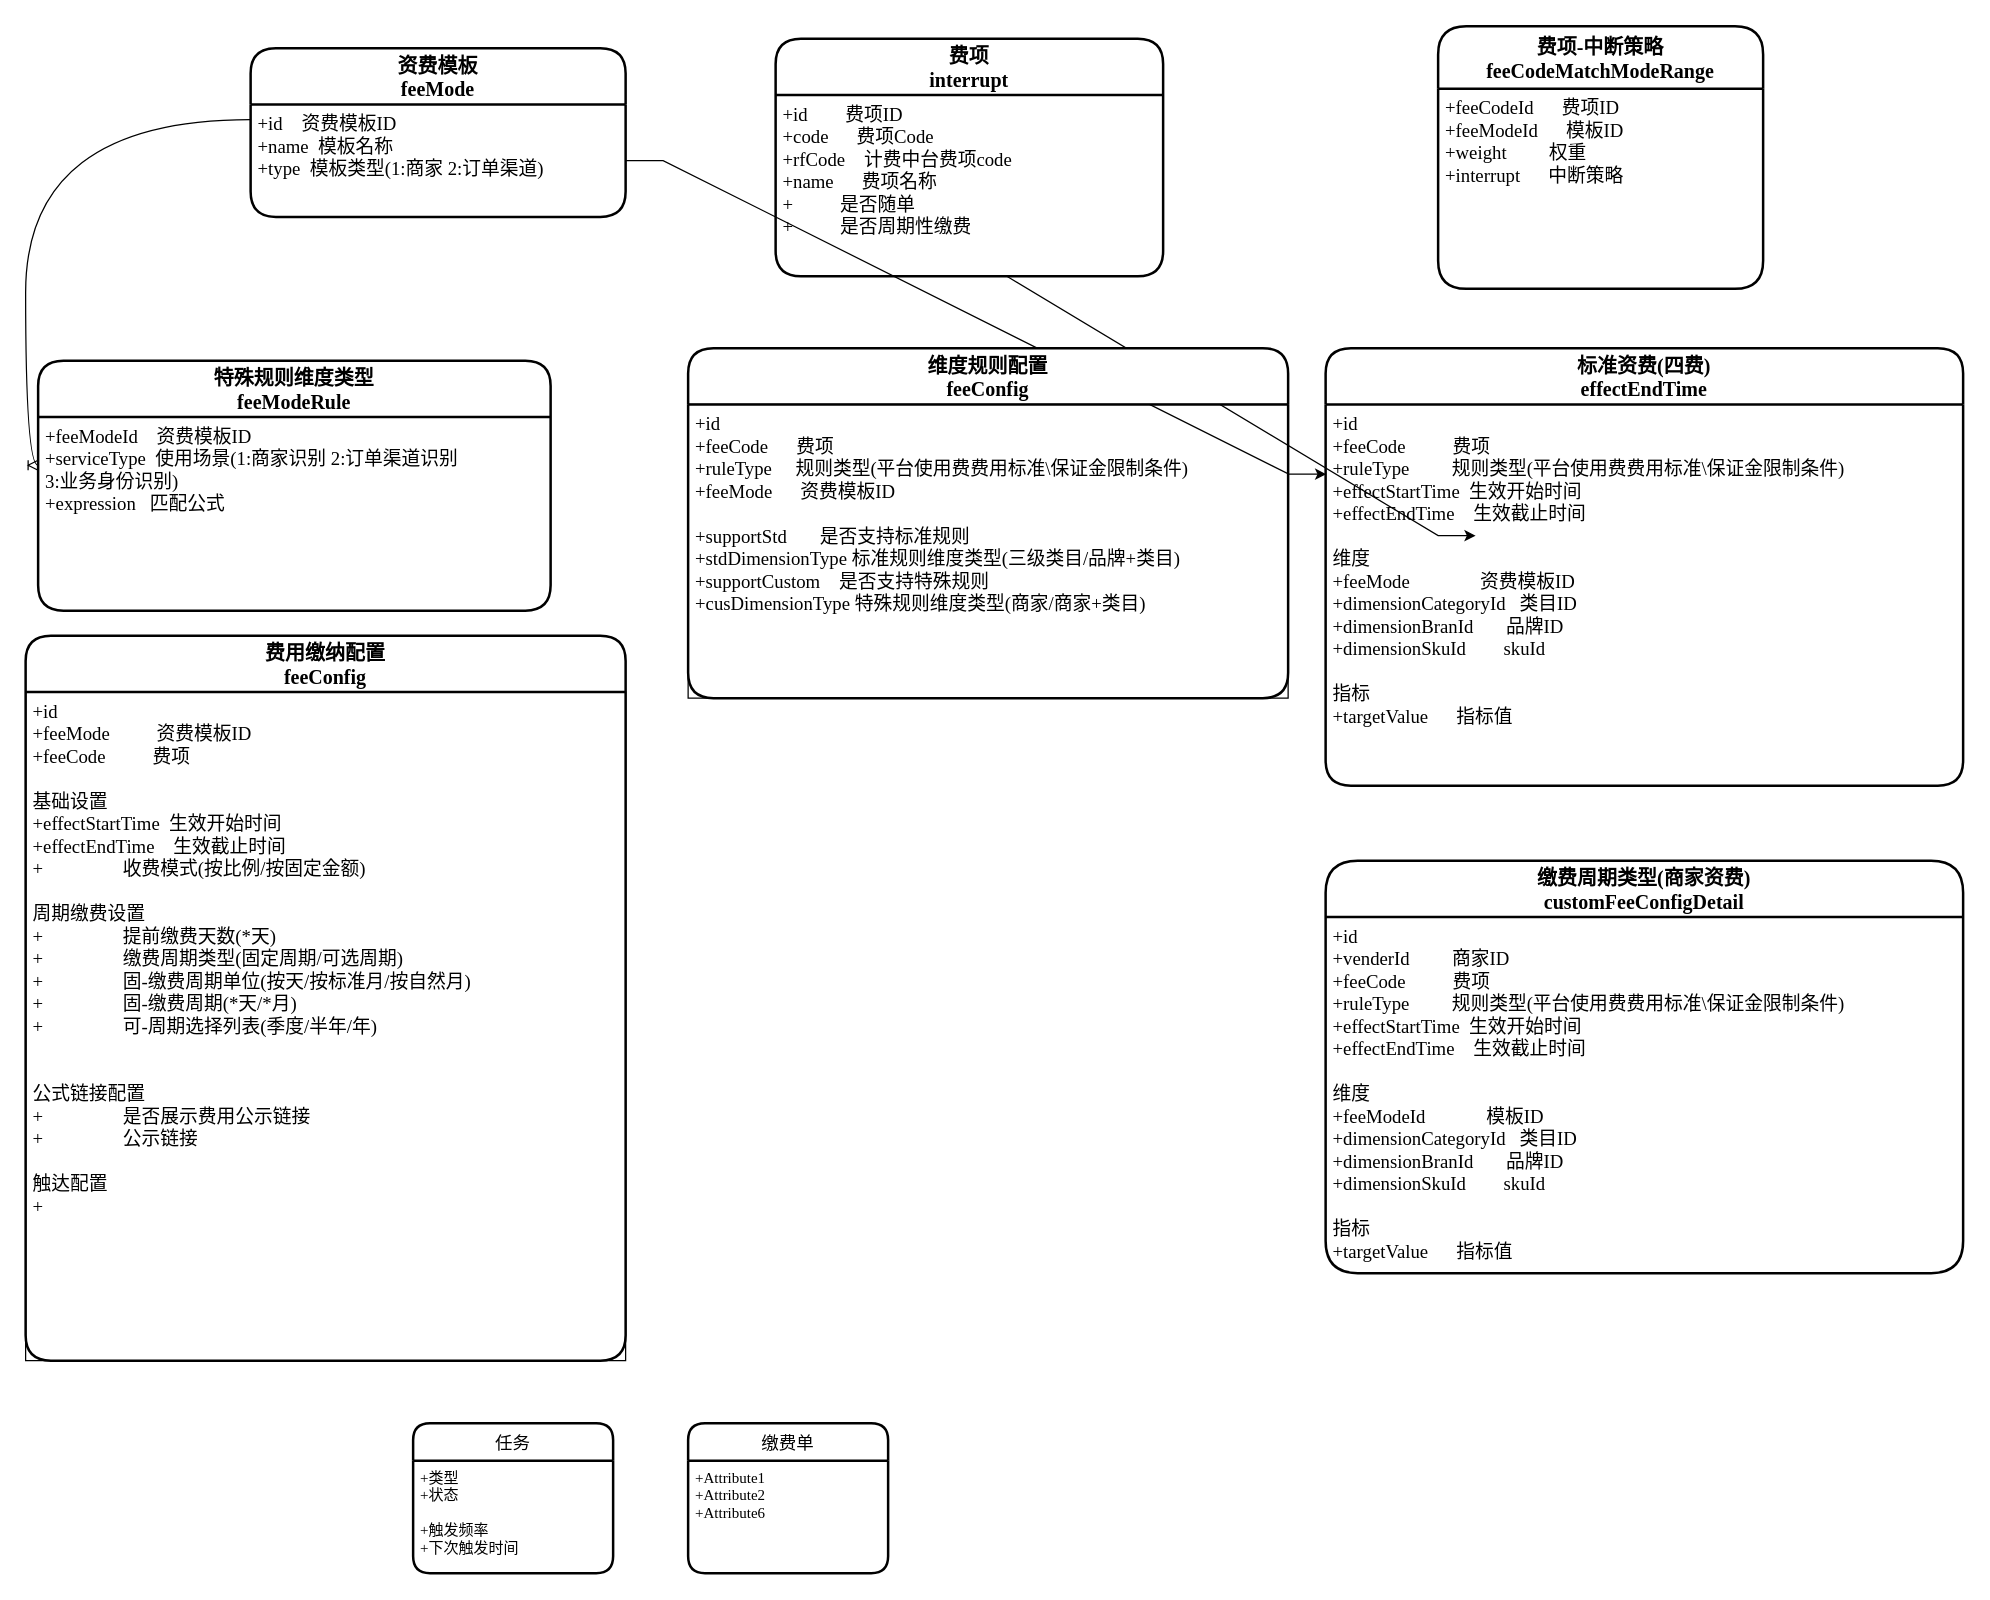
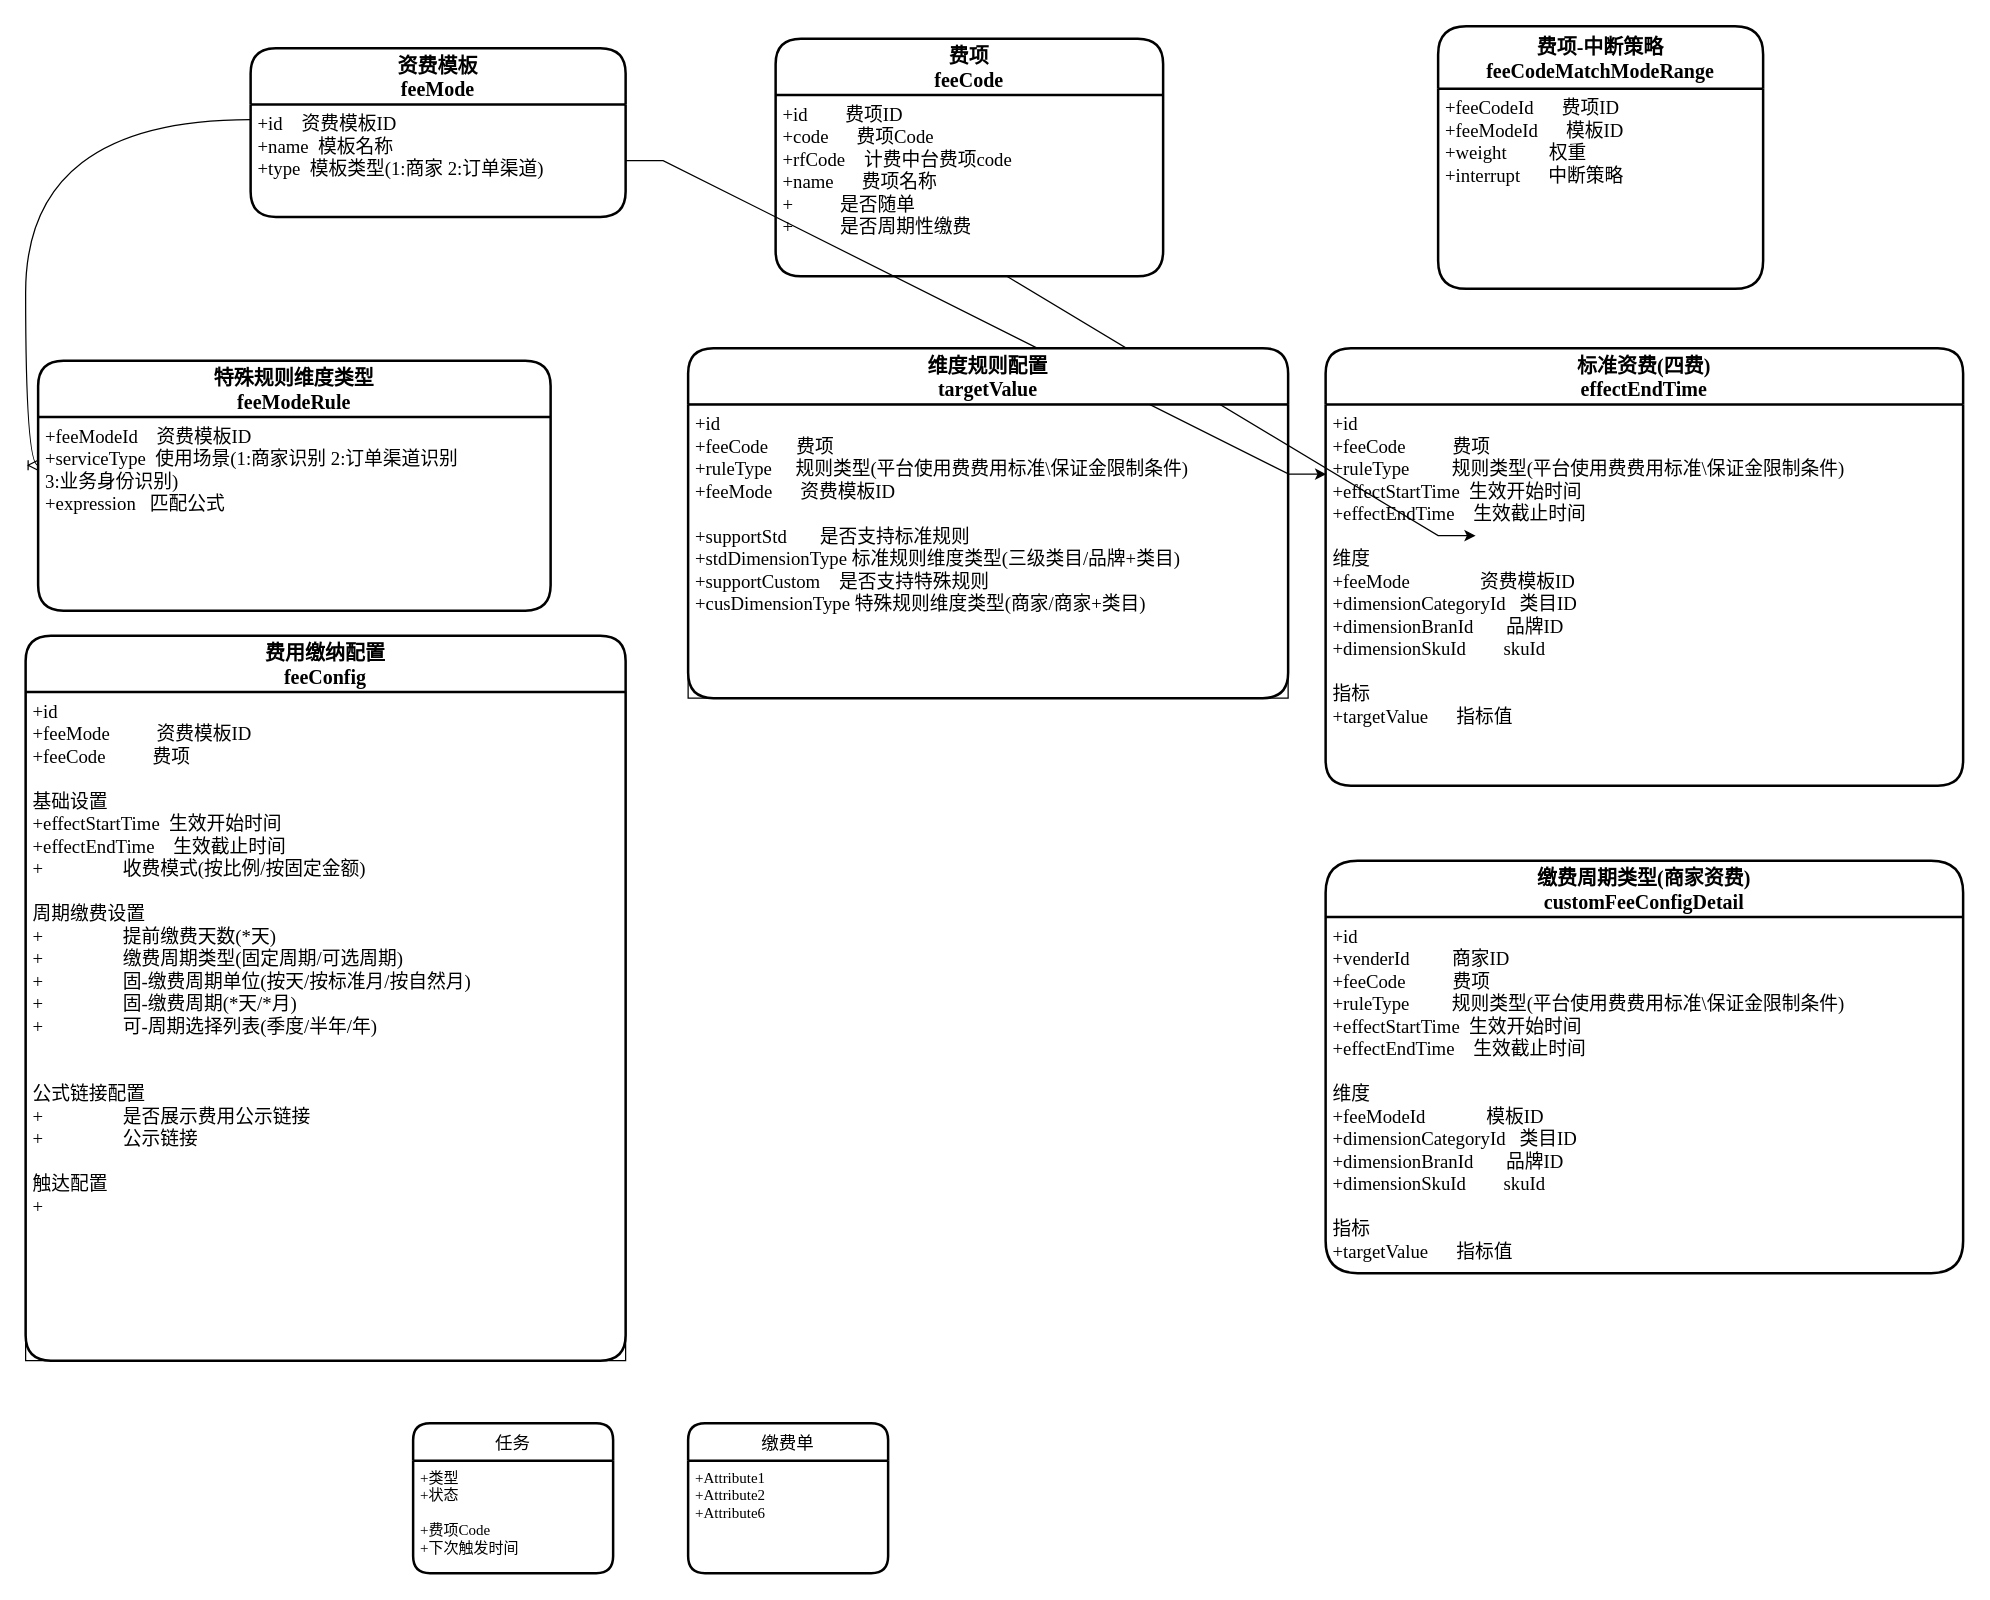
- <mxCell id="9" value="费项&#10;interrupt" style="swimlane;childLayout=stackLayout;horizontal=1;startSize=45;horizontalStack=0;rounded=1;fontSize=16;fontStyle=1;strokeWidth=2;resizeParent=0;resizeLast=1;shadow=0;dashed=0;align=center;fontFamily=Menlo;" vertex="1" parent="1"><mxGeometry x="620" y="30.5" width="310" height="190" as="geometry" /></mxCell>
+ <mxCell id="9" value="费项&#10;feeCode" style="swimlane;childLayout=stackLayout;horizontal=1;startSize=45;horizontalStack=0;rounded=1;fontSize=16;fontStyle=1;strokeWidth=2;resizeParent=0;resizeLast=1;shadow=0;dashed=0;align=center;fontFamily=Menlo;" vertex="1" parent="1"><mxGeometry x="620" y="30.5" width="310" height="190" as="geometry" /></mxCell>
- <mxCell id="21" value="维度规则配置&#10;feeConfig" style="swimlane;childLayout=stackLayout;horizontal=1;startSize=45;horizontalStack=0;rounded=1;fontSize=16;fontStyle=1;strokeWidth=2;resizeParent=0;resizeLast=1;shadow=0;dashed=0;align=center;fontFamily=Menlo;strokeColor=#000000;" vertex="1" parent="1"><mxGeometry x="550" y="278" width="480" height="280" as="geometry" /></mxCell>
+ <mxCell id="21" value="维度规则配置&#10;targetValue" style="swimlane;childLayout=stackLayout;horizontal=1;startSize=45;horizontalStack=0;rounded=1;fontSize=16;fontStyle=1;strokeWidth=2;resizeParent=0;resizeLast=1;shadow=0;dashed=0;align=center;fontFamily=Menlo;strokeColor=#000000;" vertex="1" parent="1"><mxGeometry x="550" y="278" width="480" height="280" as="geometry" /></mxCell>
- <mxCell id="18" value="+类型&#10;+状态&#10;&#10;+触发频率&#10;+下次触发时间" style="align=left;strokeColor=none;fillColor=none;spacingLeft=4;fontSize=12;verticalAlign=top;resizable=0;rotatable=0;part=1;fontFamily=Menlo;" vertex="1" parent="17"><mxGeometry y="30" width="160" height="90" as="geometry" /></mxCell>
+ <mxCell id="18" value="+类型&#10;+状态&#10;&#10;+费项Code&#10;+下次触发时间" style="align=left;strokeColor=none;fillColor=none;spacingLeft=4;fontSize=12;verticalAlign=top;resizable=0;rotatable=0;part=1;fontFamily=Menlo;" vertex="1" parent="17"><mxGeometry y="30" width="160" height="90" as="geometry" /></mxCell>
